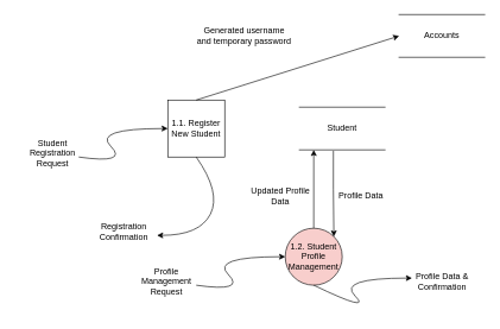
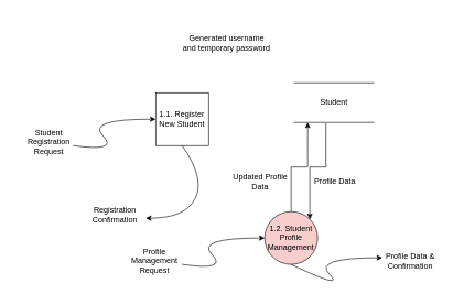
- <mxCell id="9" value="Generated username and temporary password" style="text;html=1;whiteSpace=wrap;strokeColor=none;fillColor=none;align=center;verticalAlign=middle;rounded=0;" vertex="1" parent="1"><mxGeometry x="275" y="35" width="135" height="30" as="geometry" /></mxCell>
+ <mxCell id="9" value="Generated username and temporary password" style="text;html=1;whiteSpace=wrap;strokeColor=none;fillColor=none;align=center;verticalAlign=middle;rounded=0;" vertex="1" parent="1"><mxGeometry x="275" y="50" width="135" height="30" as="geometry" /></mxCell>
- <mxCell id="7" value="Accounts" style="shape=partialRectangle;whiteSpace=wrap;html=1;left=0;right=0;fillColor=none;" vertex="1" parent="1"><mxGeometry x="560" y="20" width="120" height="60" as="geometry" /></mxCell>
- <mxCell id="8" value="" style="endArrow=classic;html=1;rounded=0;exitX=0.5;exitY=0;exitDx=0;exitDy=0;entryX=0;entryY=0.5;entryDx=0;entryDy=0;" edge="1" parent="1" source="2" target="7"><mxGeometry width="50" height="50" relative="1" as="geometry"><mxPoint x="260" y="90" as="sourcePoint" /><mxPoint x="365" y="90" as="targetPoint" /></mxGeometry></mxCell>
- <mxCell id="5" value="Student" style="shape=partialRectangle;whiteSpace=wrap;html=1;left=0;right=0;fillColor=none;" vertex="1" parent="1"><mxGeometry x="420" y="150" width="120" height="60" as="geometry" /></mxCell>
+ <mxCell id="5" value="Student" style="shape=partialRectangle;whiteSpace=wrap;html=1;left=0;right=0;fillColor=none;" vertex="1" parent="1"><mxGeometry x="445" y="125" width="120" height="60" as="geometry" /></mxCell>
